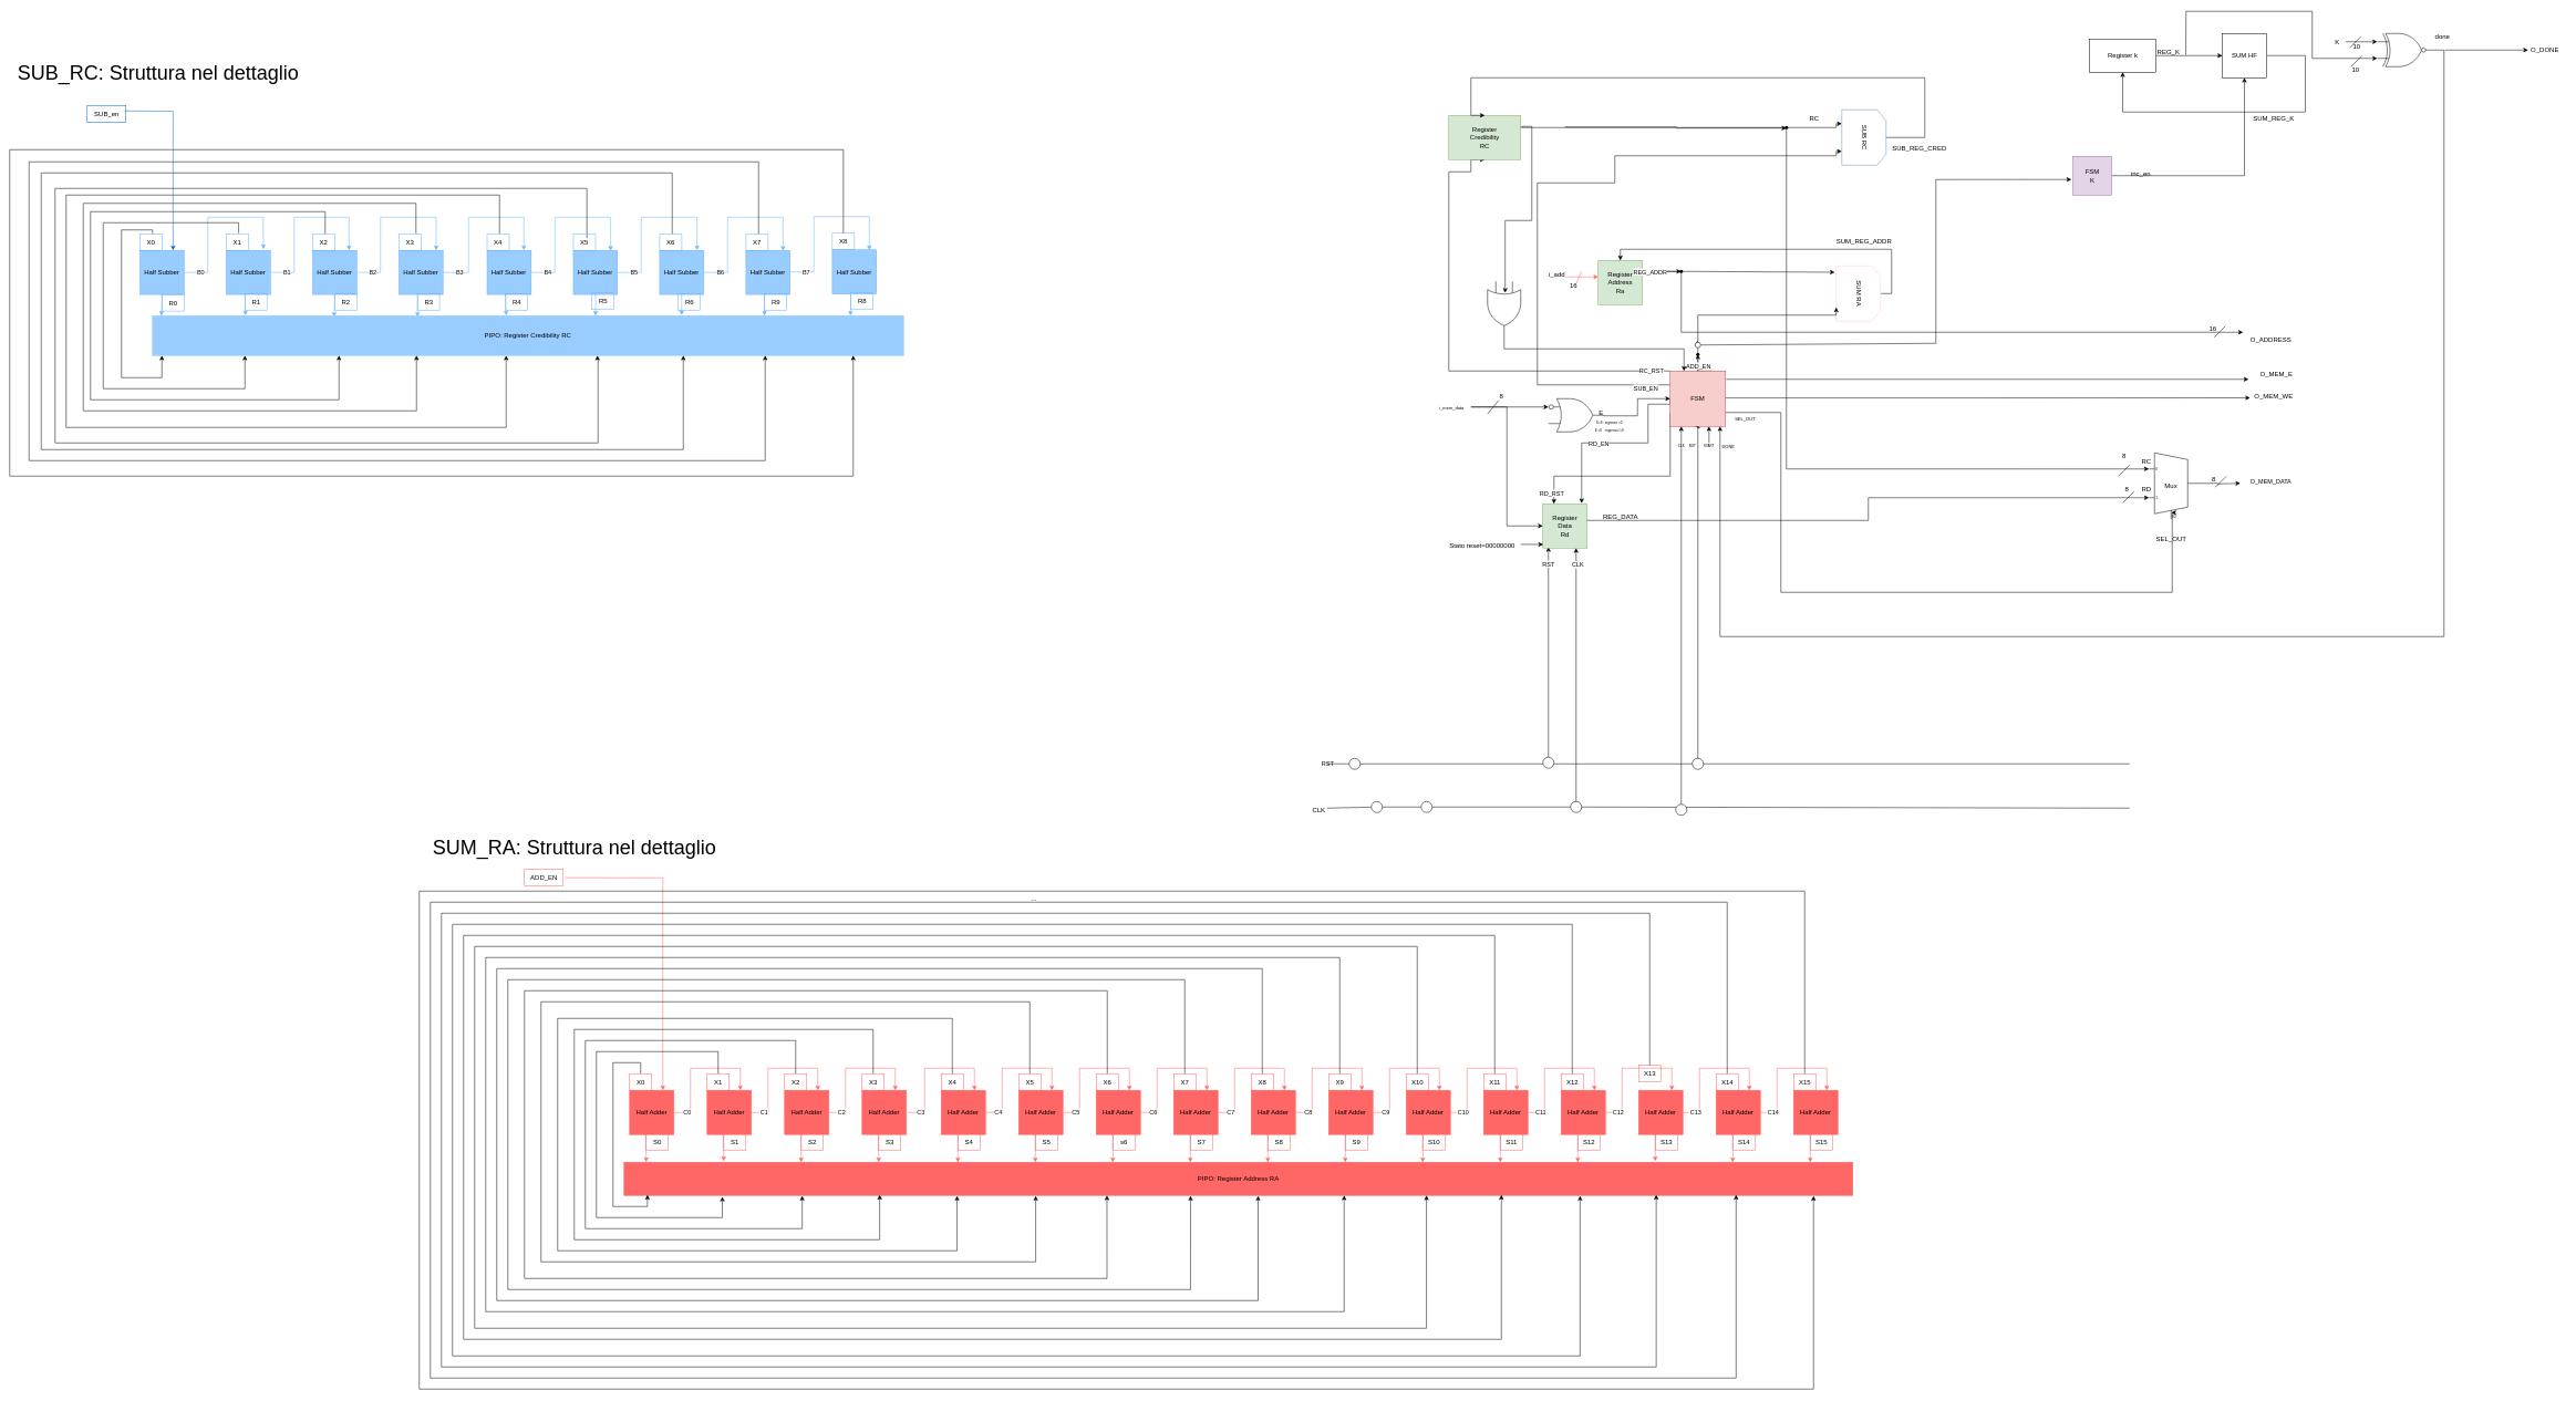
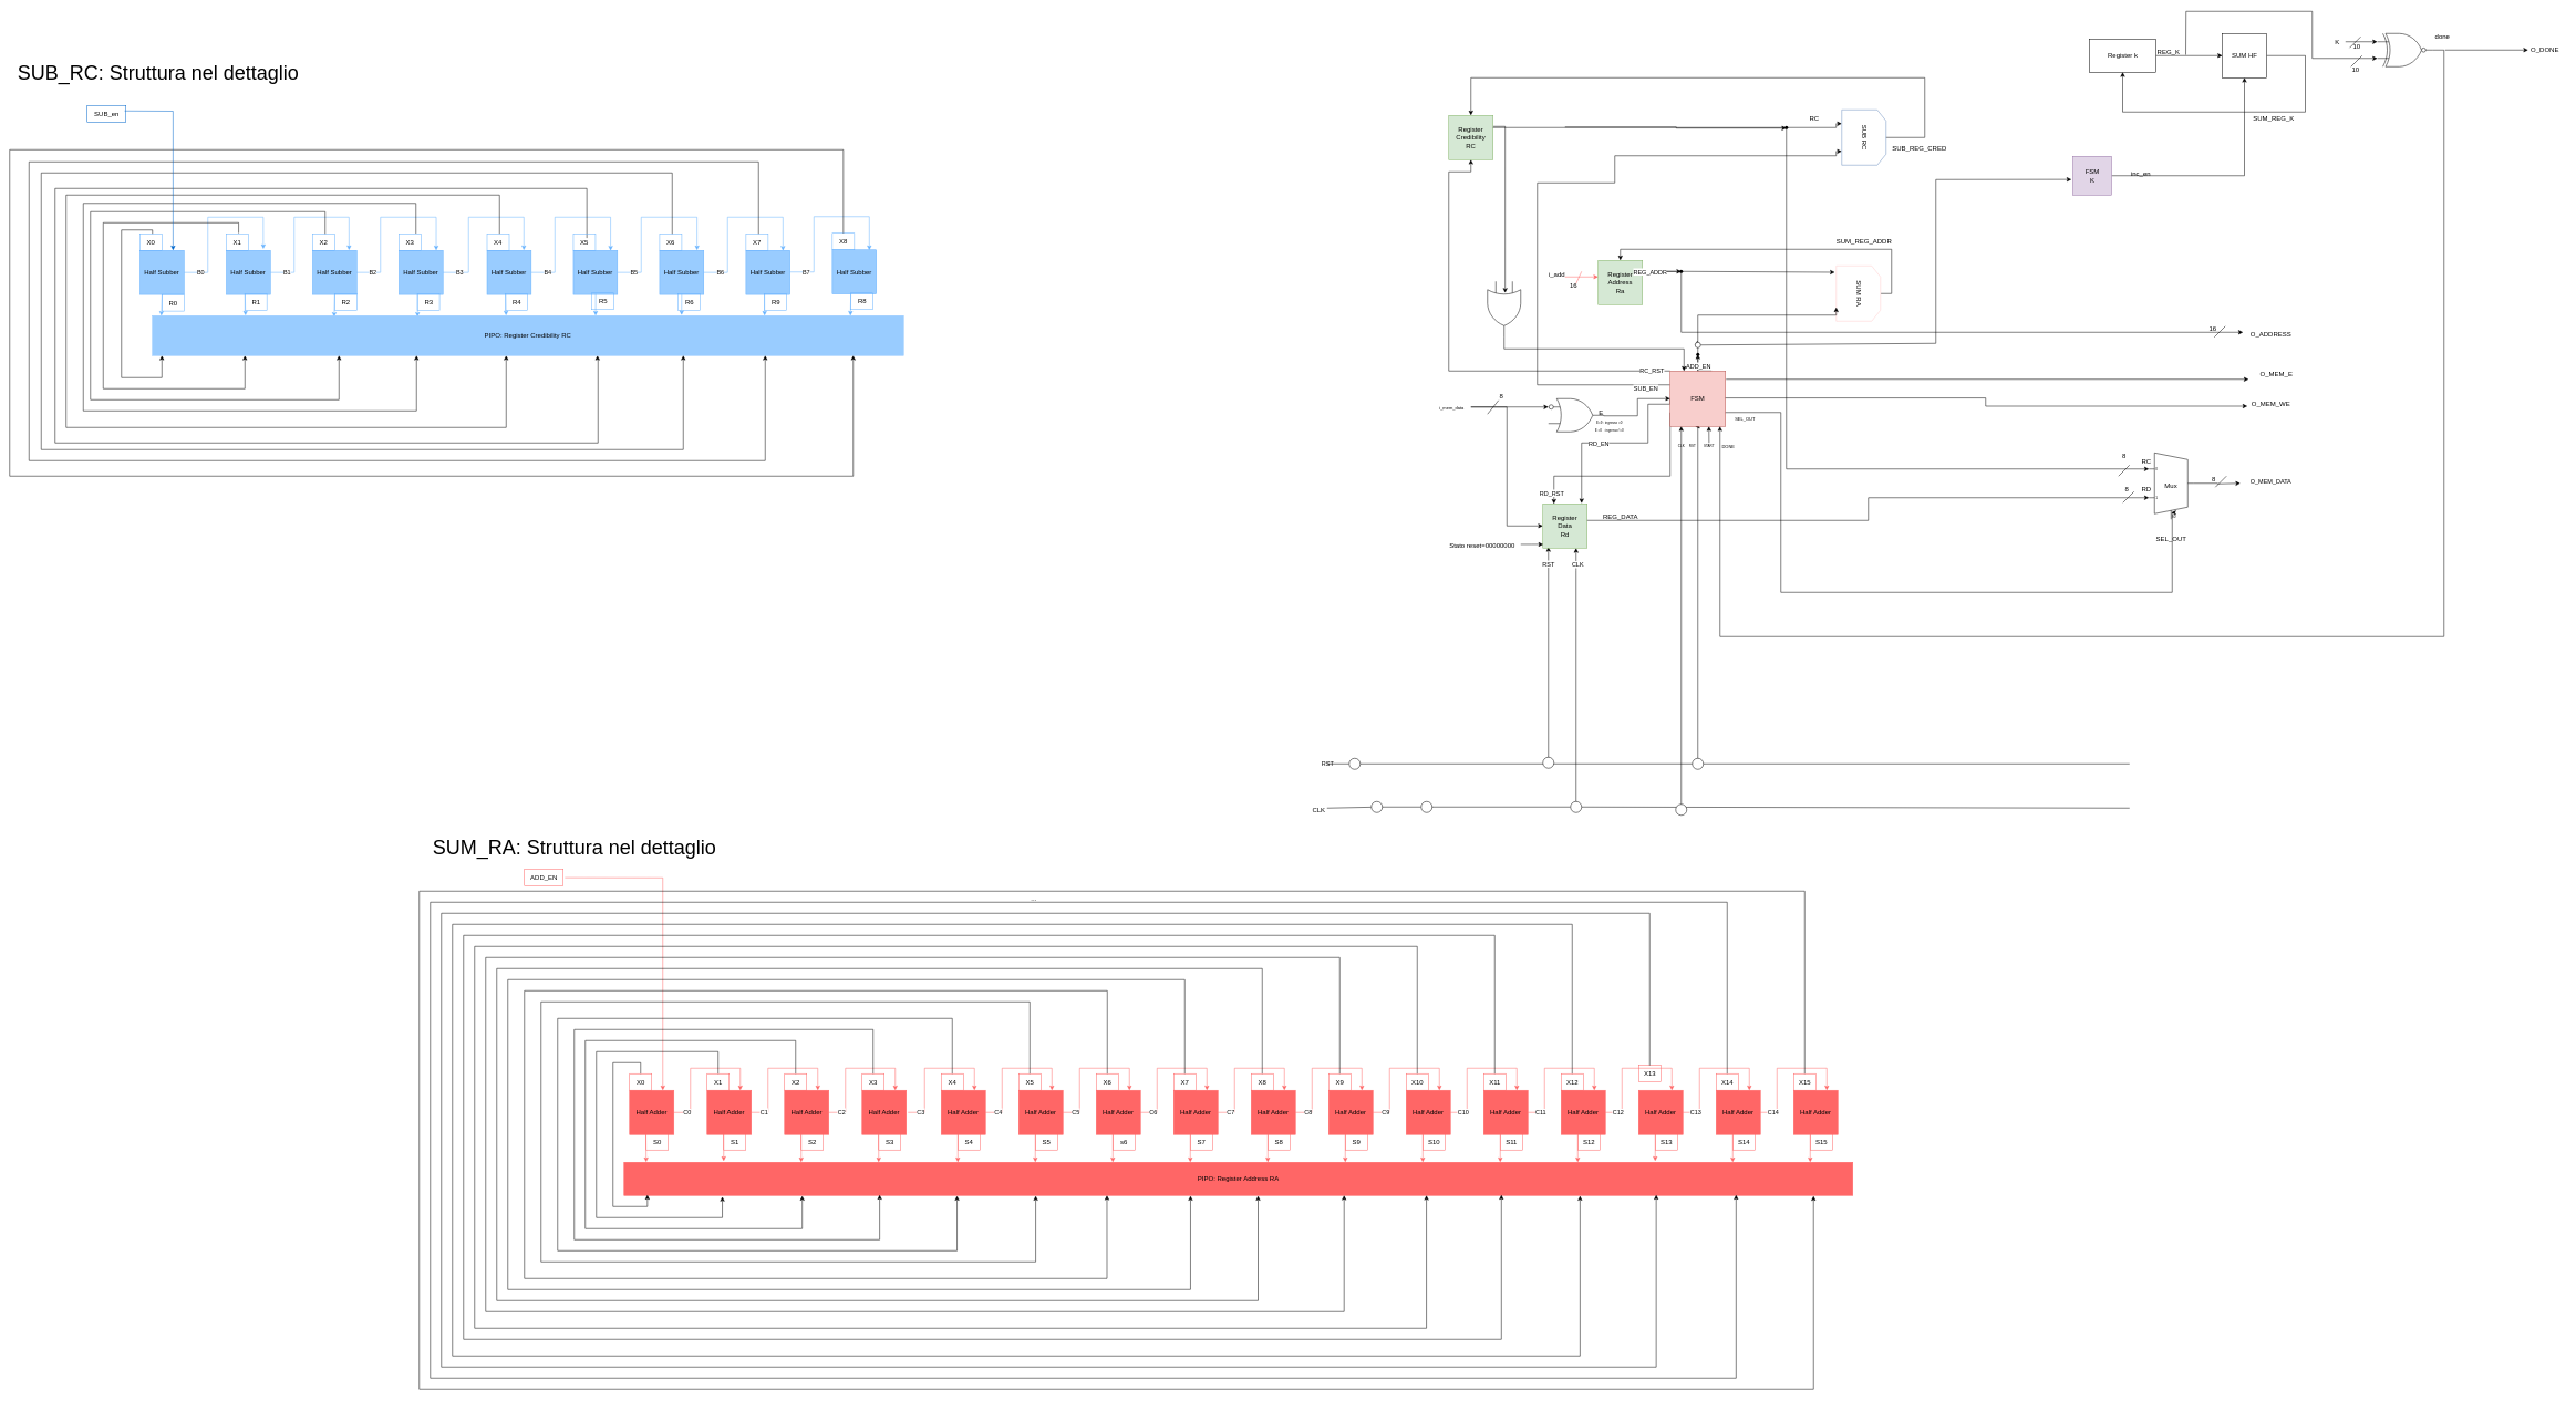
- <mxCell id="134" value="Register&lt;div&gt;Credibility&lt;/div&gt;&lt;div&gt;RC&lt;/div&gt;" style="whiteSpace=wrap;html=1;aspect=fixed;fillColor=#d5e8d4;strokeColor=#82b366;" vertex="1" parent="1"><mxGeometry x="2617" y="208" width="130" height="80" as="geometry" /></mxCell>
+ <mxCell id="134" value="Register&lt;div&gt;Credibility&lt;/div&gt;&lt;div&gt;RC&lt;/div&gt;" style="whiteSpace=wrap;html=1;aspect=fixed;fillColor=#d5e8d4;strokeColor=#82b366;" vertex="1" parent="1"><mxGeometry x="2617" y="208" width="80" height="80" as="geometry" /></mxCell>
- <mxCell id="44" value="O_ADDRESS" style="text;html=1;align=center;verticalAlign=middle;resizable=0;points=[];autosize=1;strokeColor=none;fillColor=none;" vertex="1" parent="1"><mxGeometry x="4052" y="598" width="100" height="30" as="geometry" /></mxCell>
+ <mxCell id="44" value="O_ADDRESS" style="text;html=1;align=center;verticalAlign=middle;resizable=0;points=[];autosize=1;strokeColor=none;fillColor=none;" vertex="1" parent="1"><mxGeometry x="4052" y="588" width="100" height="30" as="geometry" /></mxCell>
- <mxCell id="46" value="O_MEM_WE" style="text;html=1;align=center;verticalAlign=middle;resizable=0;points=[];autosize=1;strokeColor=none;fillColor=none;" vertex="1" parent="1"><mxGeometry x="4062" y="700" width="90" height="30" as="geometry" /></mxCell>
+ <mxCell id="46" value="O_MEM_WE" style="text;html=1;align=center;verticalAlign=middle;resizable=0;points=[];autosize=1;strokeColor=none;fillColor=none;" vertex="1" parent="1"><mxGeometry x="4057" y="715" width="90" height="30" as="geometry" /></mxCell>
